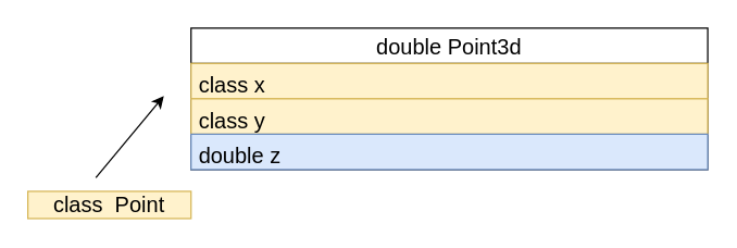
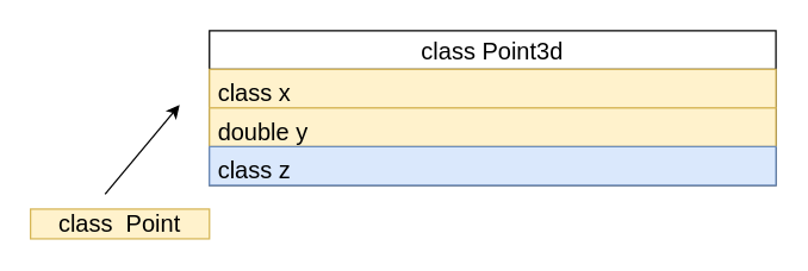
- <mxCell id="4" value="double Point3d" style="swimlane;fontStyle=0;childLayout=stackLayout;horizontal=1;startSize=26;fillColor=none;horizontalStack=0;resizeParent=1;resizeParentMax=0;resizeLast=0;collapsible=1;marginBottom=0;fontSize=16;" vertex="1" parent="1"><mxGeometry x="140" y="20" width="380" height="104" as="geometry" /></mxCell>
+ <mxCell id="4" value="class Point3d" style="swimlane;fontStyle=0;childLayout=stackLayout;horizontal=1;startSize=26;fillColor=none;horizontalStack=0;resizeParent=1;resizeParentMax=0;resizeLast=0;collapsible=1;marginBottom=0;fontSize=16;" vertex="1" parent="1"><mxGeometry x="140" y="20" width="380" height="104" as="geometry" /></mxCell>
- <mxCell id="6" value="class y" style="text;strokeColor=#d6b656;fillColor=#fff2cc;align=left;verticalAlign=top;spacingLeft=4;spacingRight=4;overflow=hidden;rotatable=0;points=[[0,0.5],[1,0.5]];portConstraint=eastwest;fontSize=16;" vertex="1" parent="4"><mxGeometry y="52" width="380" height="26" as="geometry" /></mxCell>
+ <mxCell id="6" value="double y" style="text;strokeColor=#d6b656;fillColor=#fff2cc;align=left;verticalAlign=top;spacingLeft=4;spacingRight=4;overflow=hidden;rotatable=0;points=[[0,0.5],[1,0.5]];portConstraint=eastwest;fontSize=16;" vertex="1" parent="4"><mxGeometry y="52" width="380" height="26" as="geometry" /></mxCell>
- <mxCell id="7" value="double z" style="text;strokeColor=#6c8ebf;fillColor=#dae8fc;align=left;verticalAlign=top;spacingLeft=4;spacingRight=4;overflow=hidden;rotatable=0;points=[[0,0.5],[1,0.5]];portConstraint=eastwest;fontSize=16;" vertex="1" parent="4"><mxGeometry y="78" width="380" height="26" as="geometry" /></mxCell>
+ <mxCell id="7" value="class z" style="text;strokeColor=#6c8ebf;fillColor=#dae8fc;align=left;verticalAlign=top;spacingLeft=4;spacingRight=4;overflow=hidden;rotatable=0;points=[[0,0.5],[1,0.5]];portConstraint=eastwest;fontSize=16;" vertex="1" parent="4"><mxGeometry y="78" width="380" height="26" as="geometry" /></mxCell>
